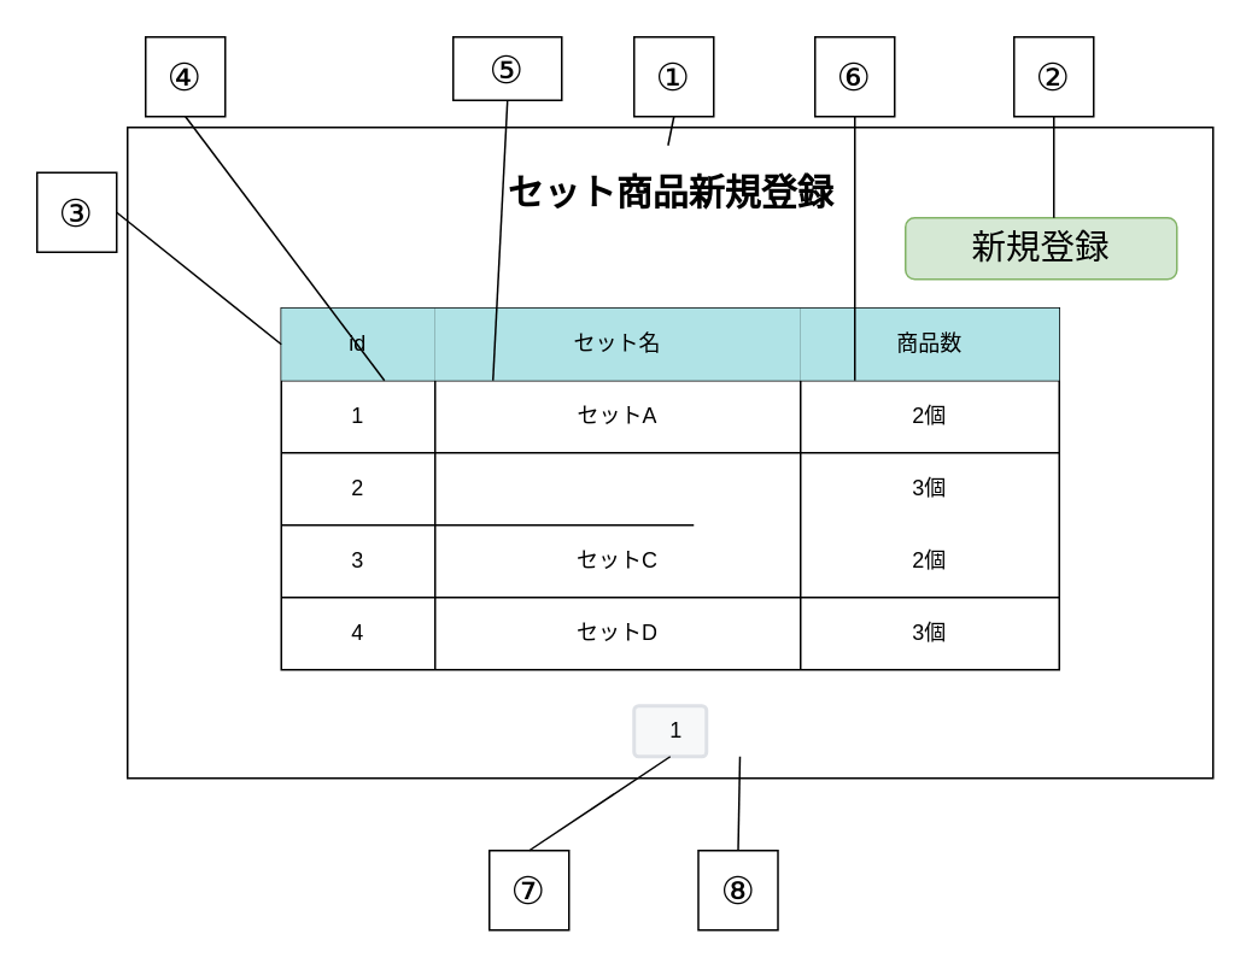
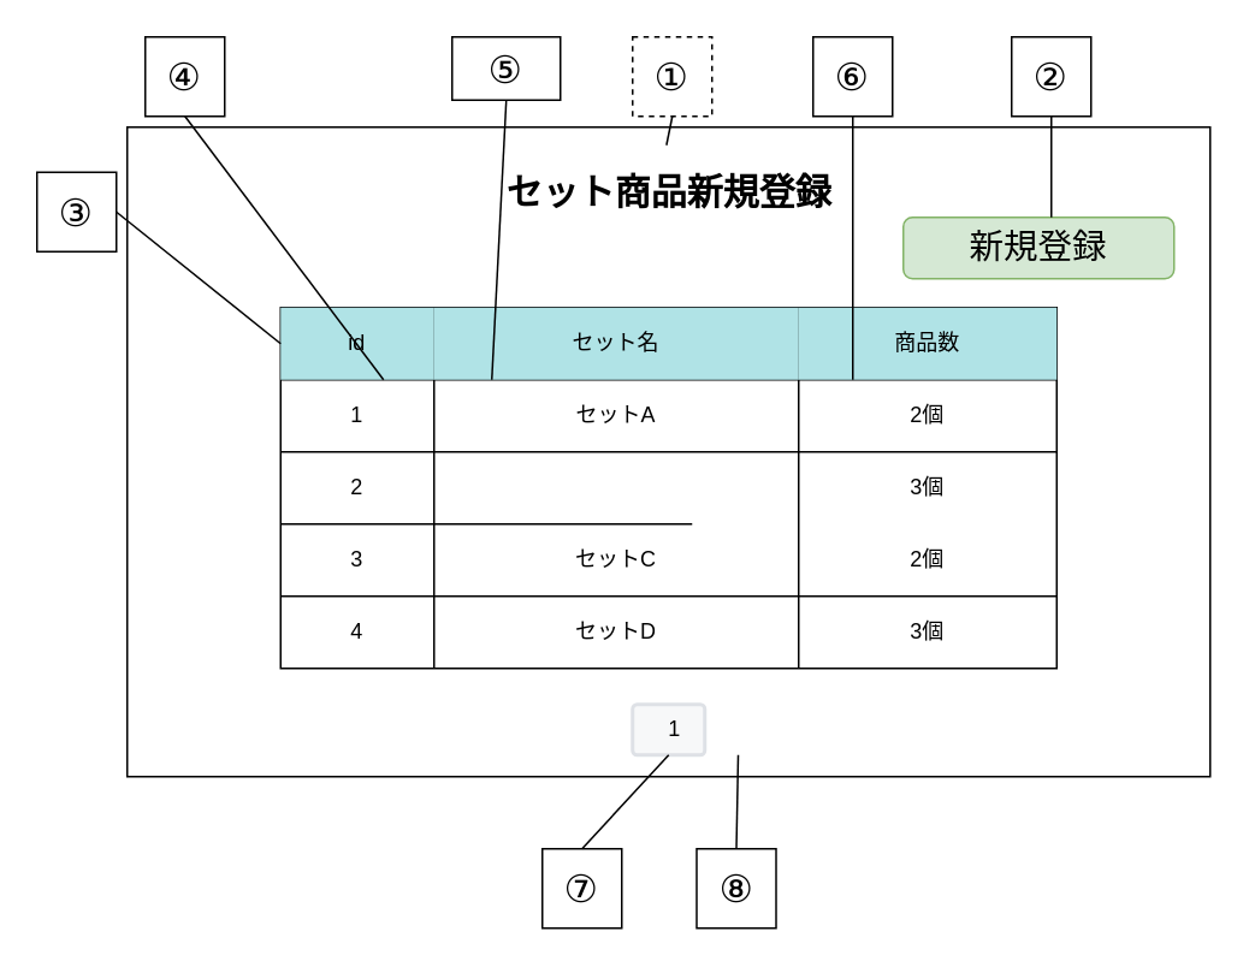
- <mxCell id="32" value="①" style="whiteSpace=wrap;html=1;aspect=fixed;fontSize=21;" vertex="1" parent="27"><mxGeometry x="350" y="20" width="44" height="44" as="geometry" /></mxCell>
+ <mxCell id="32" value="①" style="whiteSpace=wrap;html=1;aspect=fixed;fontSize=21;dashed=1;" vertex="1" parent="27"><mxGeometry x="350" y="20" width="44" height="44" as="geometry" /></mxCell>
- <mxCell id="28" value="⑦" style="whiteSpace=wrap;html=1;aspect=fixed;fontSize=21;" vertex="1" parent="27"><mxGeometry x="270" y="470" width="44" height="44" as="geometry" /></mxCell>
+ <mxCell id="28" value="⑦" style="whiteSpace=wrap;html=1;aspect=fixed;fontSize=21;" vertex="1" parent="27"><mxGeometry x="300" y="470" width="44" height="44" as="geometry" /></mxCell>
